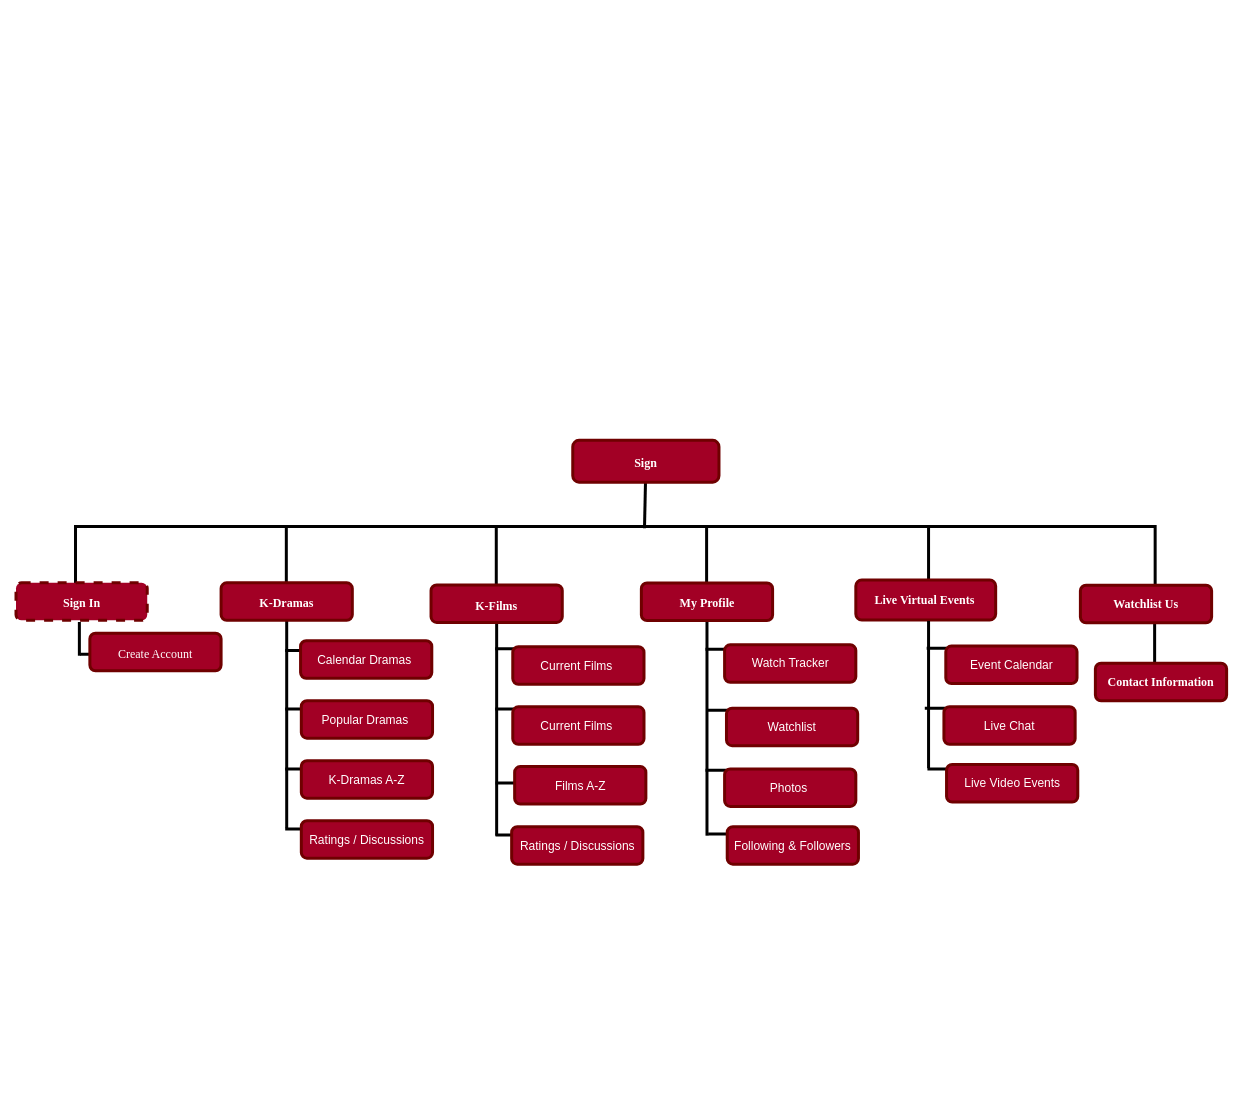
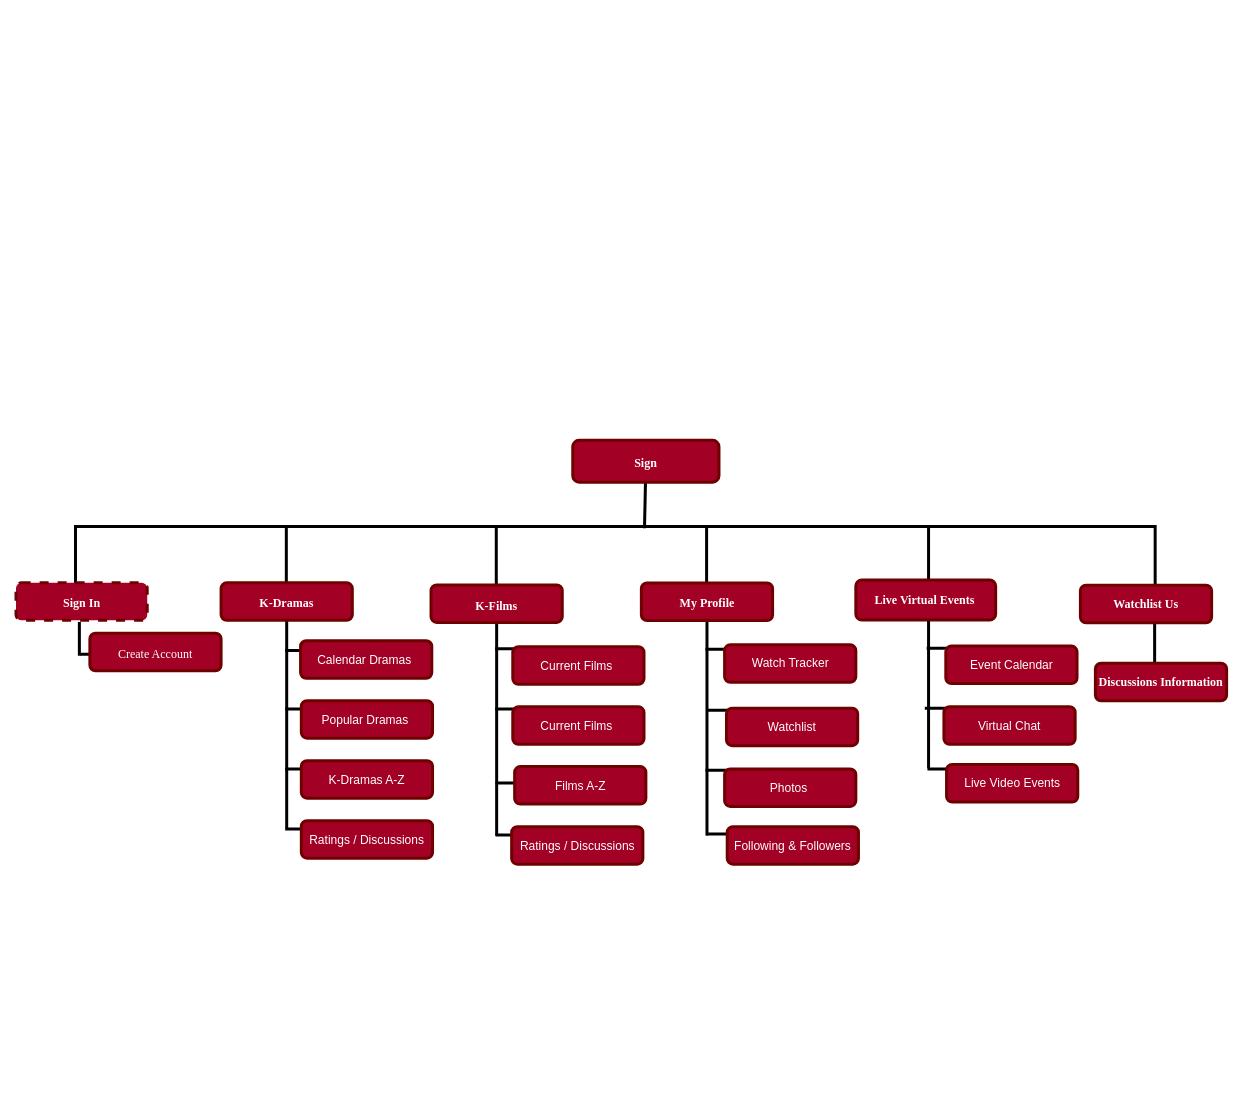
- <mxCell id="14" value="&lt;font size=&quot;3&quot; face=&quot;Verdana&quot;&gt;&lt;b&gt;Contact Information&lt;/b&gt;&lt;/font&gt;" style="rounded=1;whiteSpace=wrap;html=1;strokeWidth=4;aspect=fixed;fillColor=#a20025;strokeColor=#6F0000;fontColor=#ffffff;" vertex="1" parent="1"><mxGeometry x="1460" y="884" width="175" height="50" as="geometry" /></mxCell>
+ <mxCell id="14" value="&lt;font size=&quot;3&quot; face=&quot;Verdana&quot;&gt;&lt;b&gt;Discussions Information&lt;/b&gt;&lt;/font&gt;" style="rounded=1;whiteSpace=wrap;html=1;strokeWidth=4;aspect=fixed;fillColor=#a20025;strokeColor=#6F0000;fontColor=#ffffff;" vertex="1" parent="1"><mxGeometry x="1460" y="884" width="175" height="50" as="geometry" /></mxCell>
- <mxCell id="51" value="&lt;font size=&quot;3&quot;&gt;Live Chat&lt;/font&gt;" style="rounded=1;whiteSpace=wrap;html=1;strokeWidth=4;aspect=fixed;fillColor=#a20025;strokeColor=#6F0000;fontColor=#ffffff;" vertex="1" parent="1"><mxGeometry x="1258" y="942.08" width="175" height="50" as="geometry" /></mxCell>
+ <mxCell id="51" value="&lt;font size=&quot;3&quot;&gt;Virtual Chat&lt;/font&gt;" style="rounded=1;whiteSpace=wrap;html=1;strokeWidth=4;aspect=fixed;fillColor=#a20025;strokeColor=#6F0000;fontColor=#ffffff;" vertex="1" parent="1"><mxGeometry x="1258" y="942.08" width="175" height="50" as="geometry" /></mxCell>
